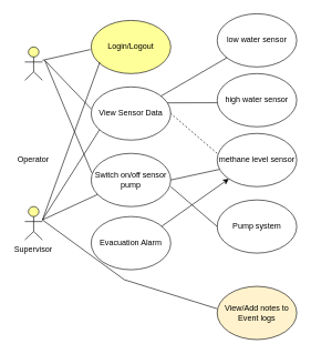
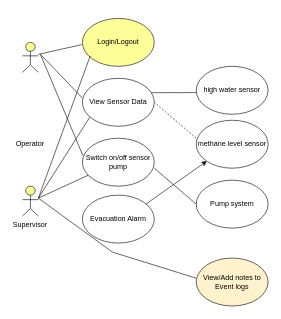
- <mxCell id="8" value="low water sensor" style="ellipse;whiteSpace=wrap;html=1;" parent="1" vertex="1"><mxGeometry x="327" y="20" width="120" height="80" as="geometry" /></mxCell>
- <mxCell id="11" value="" style="endArrow=none;html=1;rounded=0;endFill=0;" parent="1" source="8" target="5" edge="1"><mxGeometry width="50" height="50" relative="1" as="geometry"><mxPoint x="357" y="200" as="sourcePoint" /><mxPoint x="407" y="150" as="targetPoint" /></mxGeometry></mxCell>
- <mxCell id="25" value="" style="endArrow=none;html=1;rounded=0;entryX=0.025;entryY=0.677;entryDx=0;entryDy=0;entryPerimeter=0;exitX=1;exitY=0.5;exitDx=0;exitDy=0;" parent="1" source="6" target="9" edge="1"><mxGeometry width="50" height="50" relative="1" as="geometry"><mxPoint x="247" y="270" as="sourcePoint" /><mxPoint x="297" y="220" as="targetPoint" /></mxGeometry></mxCell>
